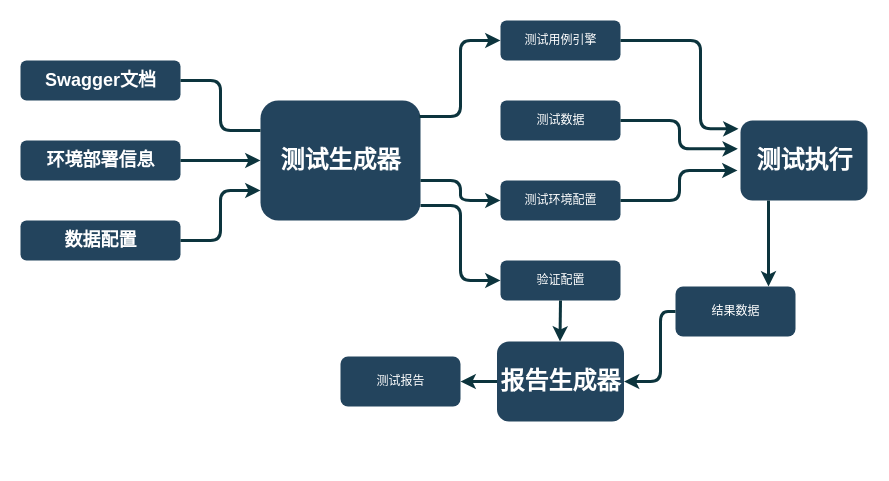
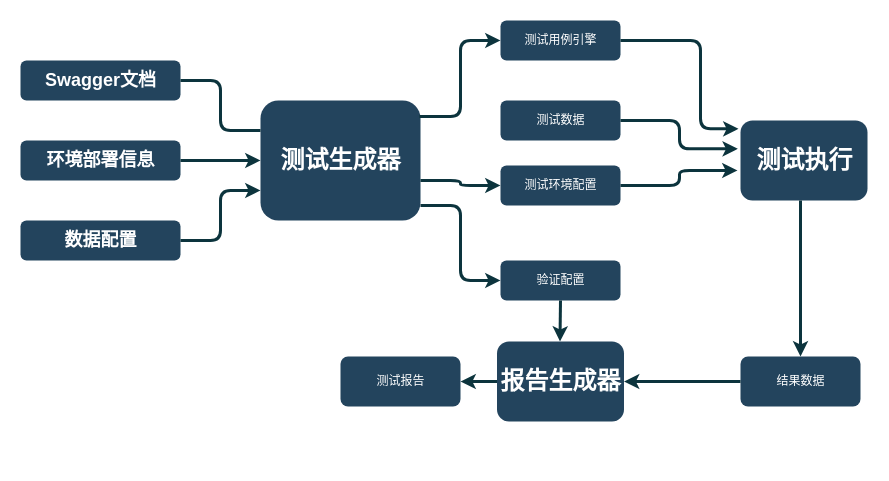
- <mxCell id="18" value="&lt;span style=&quot;color: rgb(255 , 255 , 255)&quot;&gt;测试环境配置&lt;/span&gt;" style="rounded=1;fillColor=#23445D;strokeColor=none;strokeWidth=2;fontFamily=Helvetica;html=1;gradientColor=none;" vertex="1" parent="1"><mxGeometry x="500" y="180" width="120" height="40" as="geometry" /></mxCell>
+ <mxCell id="18" value="&lt;span style=&quot;color: rgb(255 , 255 , 255)&quot;&gt;测试环境配置&lt;/span&gt;" style="rounded=1;fillColor=#23445D;strokeColor=none;strokeWidth=2;fontFamily=Helvetica;html=1;gradientColor=none;" vertex="1" parent="1"><mxGeometry x="500" y="165" width="120" height="40" as="geometry" /></mxCell>
- <mxCell id="6" value="&lt;font color=&quot;#ffffff&quot;&gt;结果数据&lt;/font&gt;" style="rounded=1;fillColor=#23445D;strokeColor=none;strokeWidth=2;gradientColor=none;fontFamily=Helvetica;html=1;" parent="1" vertex="1"><mxGeometry x="675" y="286" width="120" height="50" as="geometry" /></mxCell>
+ <mxCell id="6" value="&lt;font color=&quot;#ffffff&quot;&gt;结果数据&lt;/font&gt;" style="rounded=1;fillColor=#23445D;strokeColor=none;strokeWidth=2;gradientColor=none;fontFamily=Helvetica;html=1;" parent="1" vertex="1"><mxGeometry x="740" y="356" width="120" height="50" as="geometry" /></mxCell>
